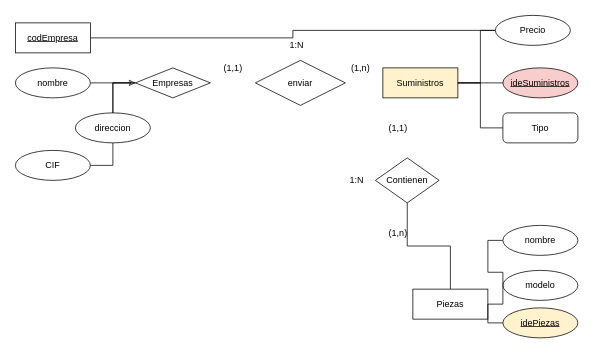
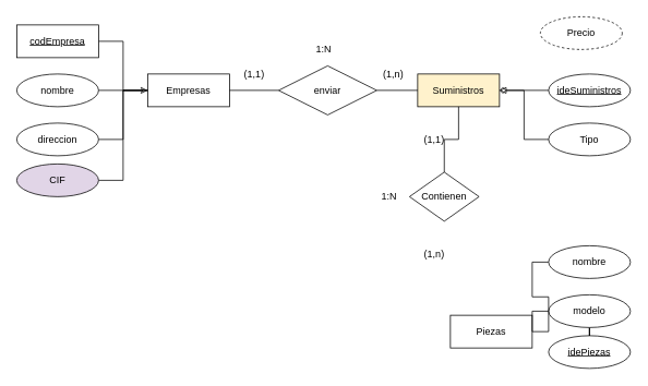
- <mxCell id="21" value="Precio" style="ellipse;whiteSpace=wrap;html=1;align=center;" vertex="1" parent="1"><mxGeometry x="660" y="20" width="100" height="40" as="geometry" /></mxCell>
+ <mxCell id="21" value="Precio" style="ellipse;whiteSpace=wrap;html=1;align=center;dashed=1;" vertex="1" parent="1"><mxGeometry x="660" y="20" width="100" height="40" as="geometry" /></mxCell>
- <mxCell id="12" style="edgeStyle=orthogonalEdgeStyle;rounded=0;orthogonalLoop=1;jettySize=auto;html=1;exitX=1;exitY=0.5;exitDx=0;exitDy=0;endArrow=none;endFill=0;" edge="1" parent="1" source="13" target="21"><mxGeometry relative="1" as="geometry" /></mxCell>
+ <mxCell id="12" style="edgeStyle=orthogonalEdgeStyle;rounded=0;orthogonalLoop=1;jettySize=auto;html=1;exitX=1;exitY=0.5;exitDx=0;exitDy=0;entryX=0;entryY=0.5;entryDx=0;entryDy=0;endArrow=none;endFill=0;" edge="1" parent="1" source="13" target="2"><mxGeometry relative="1" as="geometry" /></mxCell>
- <mxCell id="20" style="edgeStyle=orthogonalEdgeStyle;rounded=0;orthogonalLoop=1;jettySize=auto;html=1;entryX=1;entryY=0.5;entryDx=0;entryDy=0;endArrow=none;endFill=0;" edge="1" parent="1" source="21" target="3"><mxGeometry relative="1" as="geometry"><Array as="points"><mxPoint x="640" y="40" /><mxPoint x="640" y="110" /></Array></mxGeometry></mxCell>
- <mxCell id="2" value="Empresas" style="rhombus;whiteSpace=wrap;html=1;align=center;" vertex="1" parent="1"><mxGeometry x="180" y="90" width="100" height="40" as="geometry" /></mxCell>
+ <mxCell id="2" value="Empresas" style="whiteSpace=wrap;html=1;align=center;" vertex="1" parent="1"><mxGeometry x="180" y="90" width="100" height="40" as="geometry" /></mxCell>
+ <mxCell id="4" style="edgeStyle=orthogonalEdgeStyle;rounded=0;orthogonalLoop=1;jettySize=auto;html=1;entryX=1;entryY=0.5;entryDx=0;entryDy=0;endArrow=none;endFill=0;" edge="1" parent="1" source="6" target="2"><mxGeometry relative="1" as="geometry" /></mxCell>
+ <mxCell id="5" style="edgeStyle=orthogonalEdgeStyle;rounded=0;orthogonalLoop=1;jettySize=auto;html=1;exitX=1;exitY=0.5;exitDx=0;exitDy=0;endArrow=none;endFill=0;" edge="1" parent="1" source="6" target="3"><mxGeometry relative="1" as="geometry" /></mxCell>
- <mxCell id="22" style="edgeStyle=orthogonalEdgeStyle;rounded=0;orthogonalLoop=1;jettySize=auto;html=1;endArrow=none;endFill=0;" edge="1" parent="1" source="23" target="3"><mxGeometry relative="1" as="geometry" /></mxCell>
+ <mxCell id="22" style="edgeStyle=orthogonalEdgeStyle;rounded=0;orthogonalLoop=1;jettySize=auto;html=1;endArrow=block;endFill=0;" edge="1" parent="1" source="23" target="3"><mxGeometry relative="1" as="geometry" /></mxCell>
- <mxCell id="23" value="&lt;u&gt;ideSuministros&lt;/u&gt;" style="ellipse;whiteSpace=wrap;html=1;align=center;fillColor=#f8cecc;" vertex="1" parent="1"><mxGeometry x="670" y="90" width="100" height="40" as="geometry" /></mxCell>
+ <mxCell id="23" value="&lt;u&gt;ideSuministros&lt;/u&gt;" style="ellipse;whiteSpace=wrap;html=1;align=center;" vertex="1" parent="1"><mxGeometry x="670" y="90" width="100" height="40" as="geometry" /></mxCell>
- <mxCell id="18" style="edgeStyle=orthogonalEdgeStyle;rounded=0;orthogonalLoop=1;jettySize=auto;html=1;entryX=1;entryY=0.5;entryDx=0;entryDy=0;endArrow=none;endFill=0;" edge="1" parent="1" source="19" target="3"><mxGeometry relative="1" as="geometry" /></mxCell>
+ <mxCell id="18" style="edgeStyle=orthogonalEdgeStyle;rounded=0;orthogonalLoop=1;jettySize=auto;html=1;entryX=1;entryY=0.5;entryDx=0;entryDy=0;endArrow=diamond;endFill=0;" edge="1" parent="1" source="19" target="3"><mxGeometry relative="1" as="geometry" /></mxCell>
- <mxCell id="17" value="direccion" style="ellipse;whiteSpace=wrap;html=1;align=center;" vertex="1" parent="1"><mxGeometry x="100" y="150" width="100" height="40" as="geometry" /></mxCell>
+ <mxCell id="17" value="direccion" style="ellipse;whiteSpace=wrap;html=1;align=center;" vertex="1" parent="1"><mxGeometry x="20" y="150" width="100" height="40" as="geometry" /></mxCell>
+ <mxCell id="24" style="edgeStyle=orthogonalEdgeStyle;rounded=0;orthogonalLoop=1;jettySize=auto;html=1;exitX=0.5;exitY=0;exitDx=0;exitDy=0;entryX=0.5;entryY=1;entryDx=0;entryDy=0;endArrow=none;endFill=0;" edge="1" parent="1" source="25" target="3"><mxGeometry relative="1" as="geometry" /></mxCell>
- <mxCell id="19" value="Tipo" style="whiteSpace=wrap;html=1;align=center;rounded=1;" vertex="1" parent="1"><mxGeometry x="670" y="150" width="100" height="40" as="geometry" /></mxCell>
+ <mxCell id="19" value="Tipo" style="ellipse;whiteSpace=wrap;html=1;align=center;" vertex="1" parent="1"><mxGeometry x="670" y="150" width="100" height="40" as="geometry" /></mxCell>
- <mxCell id="15" value="CIF" style="ellipse;whiteSpace=wrap;html=1;align=center;" vertex="1" parent="1"><mxGeometry x="20" y="200" width="100" height="40" as="geometry" /></mxCell>
+ <mxCell id="15" value="CIF" style="ellipse;whiteSpace=wrap;html=1;align=center;fillColor=#e1d5e7;" vertex="1" parent="1"><mxGeometry x="20" y="200" width="100" height="40" as="geometry" /></mxCell>
- <mxCell id="26" style="edgeStyle=orthogonalEdgeStyle;rounded=0;orthogonalLoop=1;jettySize=auto;html=1;entryX=0.5;entryY=1;entryDx=0;entryDy=0;endArrow=none;endFill=0;" edge="1" parent="1" source="27" target="25"><mxGeometry relative="1" as="geometry" /></mxCell>
+ <mxCell id="30" style="edgeStyle=orthogonalEdgeStyle;rounded=0;orthogonalLoop=1;jettySize=auto;html=1;endArrow=none;endFill=0;" edge="1" parent="1" source="31" target="27"><mxGeometry relative="1" as="geometry" /></mxCell>
- <mxCell id="28" style="edgeStyle=orthogonalEdgeStyle;rounded=0;orthogonalLoop=1;jettySize=auto;html=1;entryX=1;entryY=0.5;entryDx=0;entryDy=0;endArrow=none;endFill=0;" edge="1" parent="1" source="29" target="27"><mxGeometry relative="1" as="geometry" /></mxCell>
+ <mxCell id="28" style="edgeStyle=orthogonalEdgeStyle;rounded=0;orthogonalLoop=1;jettySize=auto;html=1;endArrow=none;endFill=0;" edge="1" parent="1" source="29" target="31"><mxGeometry relative="1" as="geometry" /></mxCell>
- <mxCell id="29" value="&lt;u&gt;idePiezas&lt;/u&gt;" style="ellipse;whiteSpace=wrap;html=1;align=center;fillColor=#fff2cc;" vertex="1" parent="1"><mxGeometry x="670" y="410" width="100" height="40" as="geometry" /></mxCell>
+ <mxCell id="29" value="&lt;u&gt;idePiezas&lt;/u&gt;" style="ellipse;whiteSpace=wrap;html=1;align=center;" vertex="1" parent="1"><mxGeometry x="670" y="410" width="100" height="40" as="geometry" /></mxCell>
